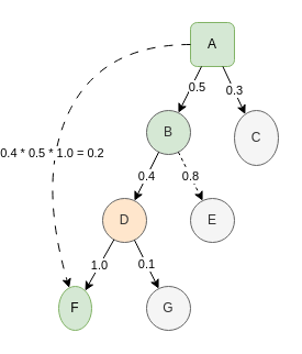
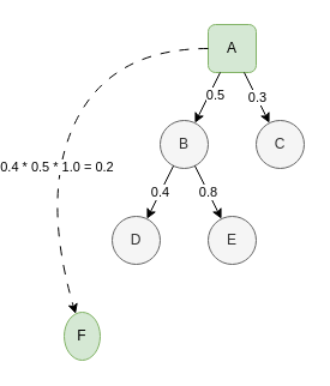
- <mxCell id="4" value="B" style="ellipse;whiteSpace=wrap;html=1;aspect=fixed;fillColor=#d5e8d4;fontColor=#333333;strokeColor=#666666;" vertex="1" parent="1"><mxGeometry x="120" y="100" width="40" height="40" as="geometry" /></mxCell>
+ <mxCell id="4" value="B" style="ellipse;whiteSpace=wrap;html=1;aspect=fixed;fillColor=#f5f5f5;fontColor=#333333;strokeColor=#666666;" vertex="1" parent="1"><mxGeometry x="120" y="100" width="40" height="40" as="geometry" /></mxCell>
- <mxCell id="3" value="C" style="ellipse;whiteSpace=wrap;html=1;aspect=fixed;fillColor=#f5f5f5;fontColor=#333333;strokeColor=#666666;" vertex="1" parent="1"><mxGeometry x="200" y="100" width="40" height="50" as="geometry" /></mxCell>
+ <mxCell id="3" value="C" style="ellipse;whiteSpace=wrap;html=1;aspect=fixed;fillColor=#f5f5f5;fontColor=#333333;strokeColor=#666666;" vertex="1" parent="1"><mxGeometry x="200" y="100" width="40" height="40" as="geometry" /></mxCell>
- <mxCell id="11" value="0.8" style="endArrow=classic;html=1;rounded=0;dashed=1;" edge="1" parent="1" source="4" target="5"><mxGeometry width="50" height="50" relative="1" as="geometry"><mxPoint x="136" y="144" as="sourcePoint" /><mxPoint x="110" y="190" as="targetPoint" /></mxGeometry></mxCell>
+ <mxCell id="11" value="0.8" style="endArrow=classic;html=1;rounded=0;" edge="1" parent="1" source="4" target="5"><mxGeometry width="50" height="50" relative="1" as="geometry"><mxPoint x="136" y="144" as="sourcePoint" /><mxPoint x="110" y="190" as="targetPoint" /></mxGeometry></mxCell>
- <mxCell id="6" value="D" style="ellipse;whiteSpace=wrap;html=1;aspect=fixed;fillColor=#ffe6cc;strokeColor=#666666;fontColor=#333333;" vertex="1" parent="1"><mxGeometry x="80" y="180" width="40" height="40" as="geometry" /></mxCell>
+ <mxCell id="6" value="D" style="ellipse;whiteSpace=wrap;html=1;aspect=fixed;fillColor=#f5f5f5;strokeColor=#666666;fontColor=#333333;" vertex="1" parent="1"><mxGeometry x="80" y="180" width="40" height="40" as="geometry" /></mxCell>
- <mxCell id="17" value="0.1" style="endArrow=classic;html=1;rounded=0;" edge="1" parent="1" source="6" target="15"><mxGeometry width="50" height="50" relative="1" as="geometry"><mxPoint x="101" y="228" as="sourcePoint" /><mxPoint x="79" y="272" as="targetPoint" /></mxGeometry></mxCell>
- <mxCell id="16" value="1.0" style="endArrow=classic;html=1;rounded=0;" edge="1" parent="1" source="6" target="14"><mxGeometry width="50" height="50" relative="1" as="geometry"><mxPoint x="110" y="240" as="sourcePoint" /><mxPoint x="110" y="190" as="targetPoint" /></mxGeometry></mxCell>
- <mxCell id="15" value="G" style="ellipse;whiteSpace=wrap;html=1;aspect=fixed;fillColor=#f5f5f5;fontColor=#333333;strokeColor=#666666;" vertex="1" parent="1"><mxGeometry x="120" y="260" width="40" height="40" as="geometry" /></mxCell>
